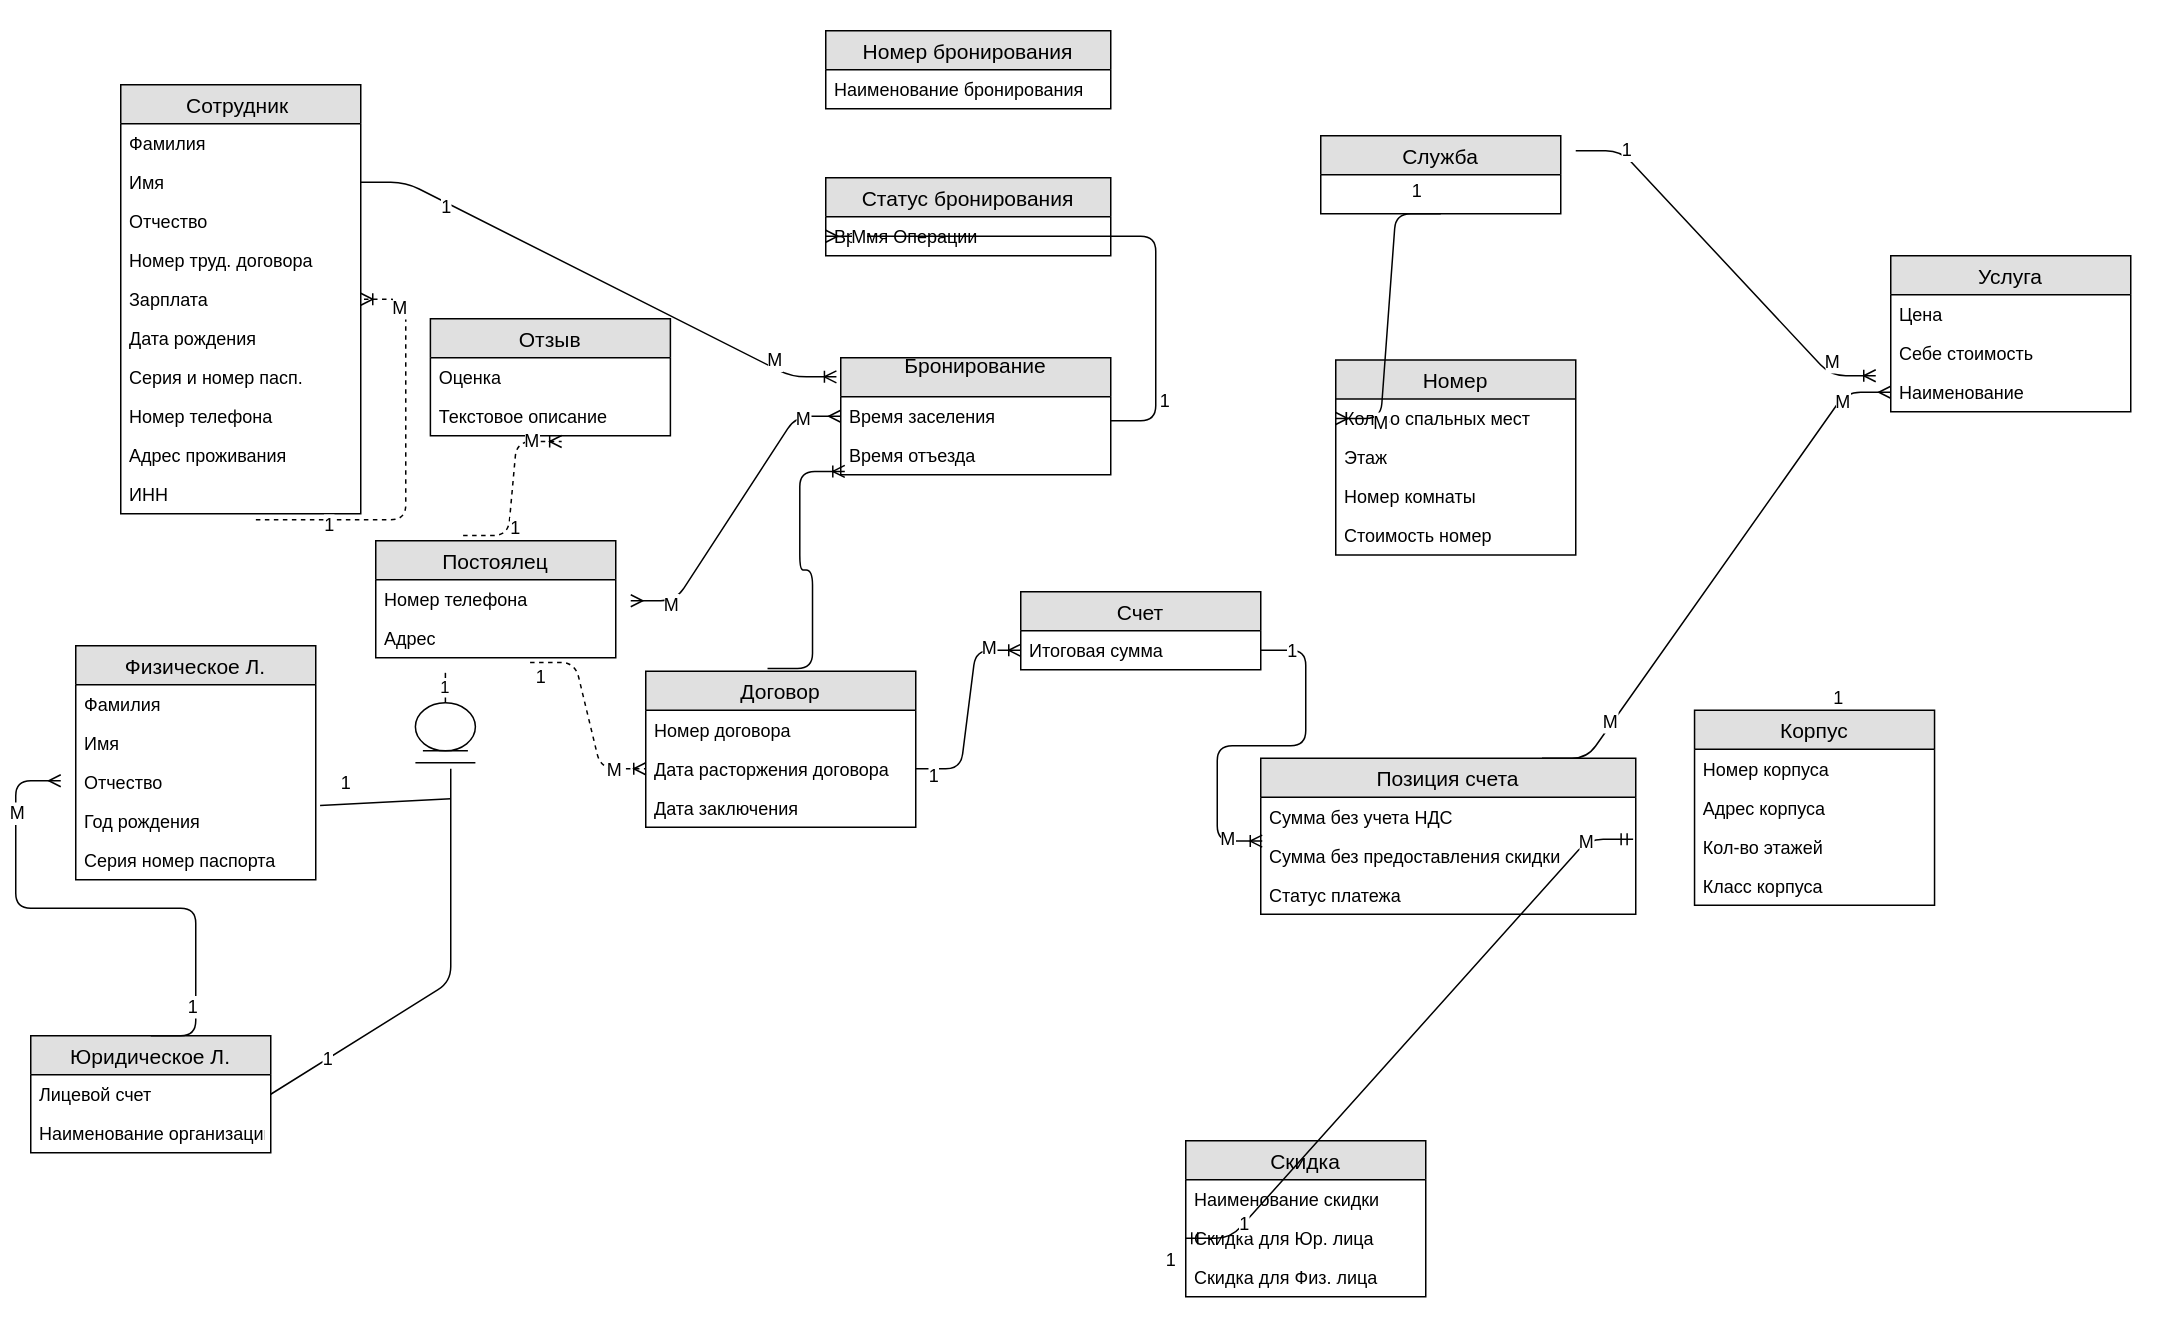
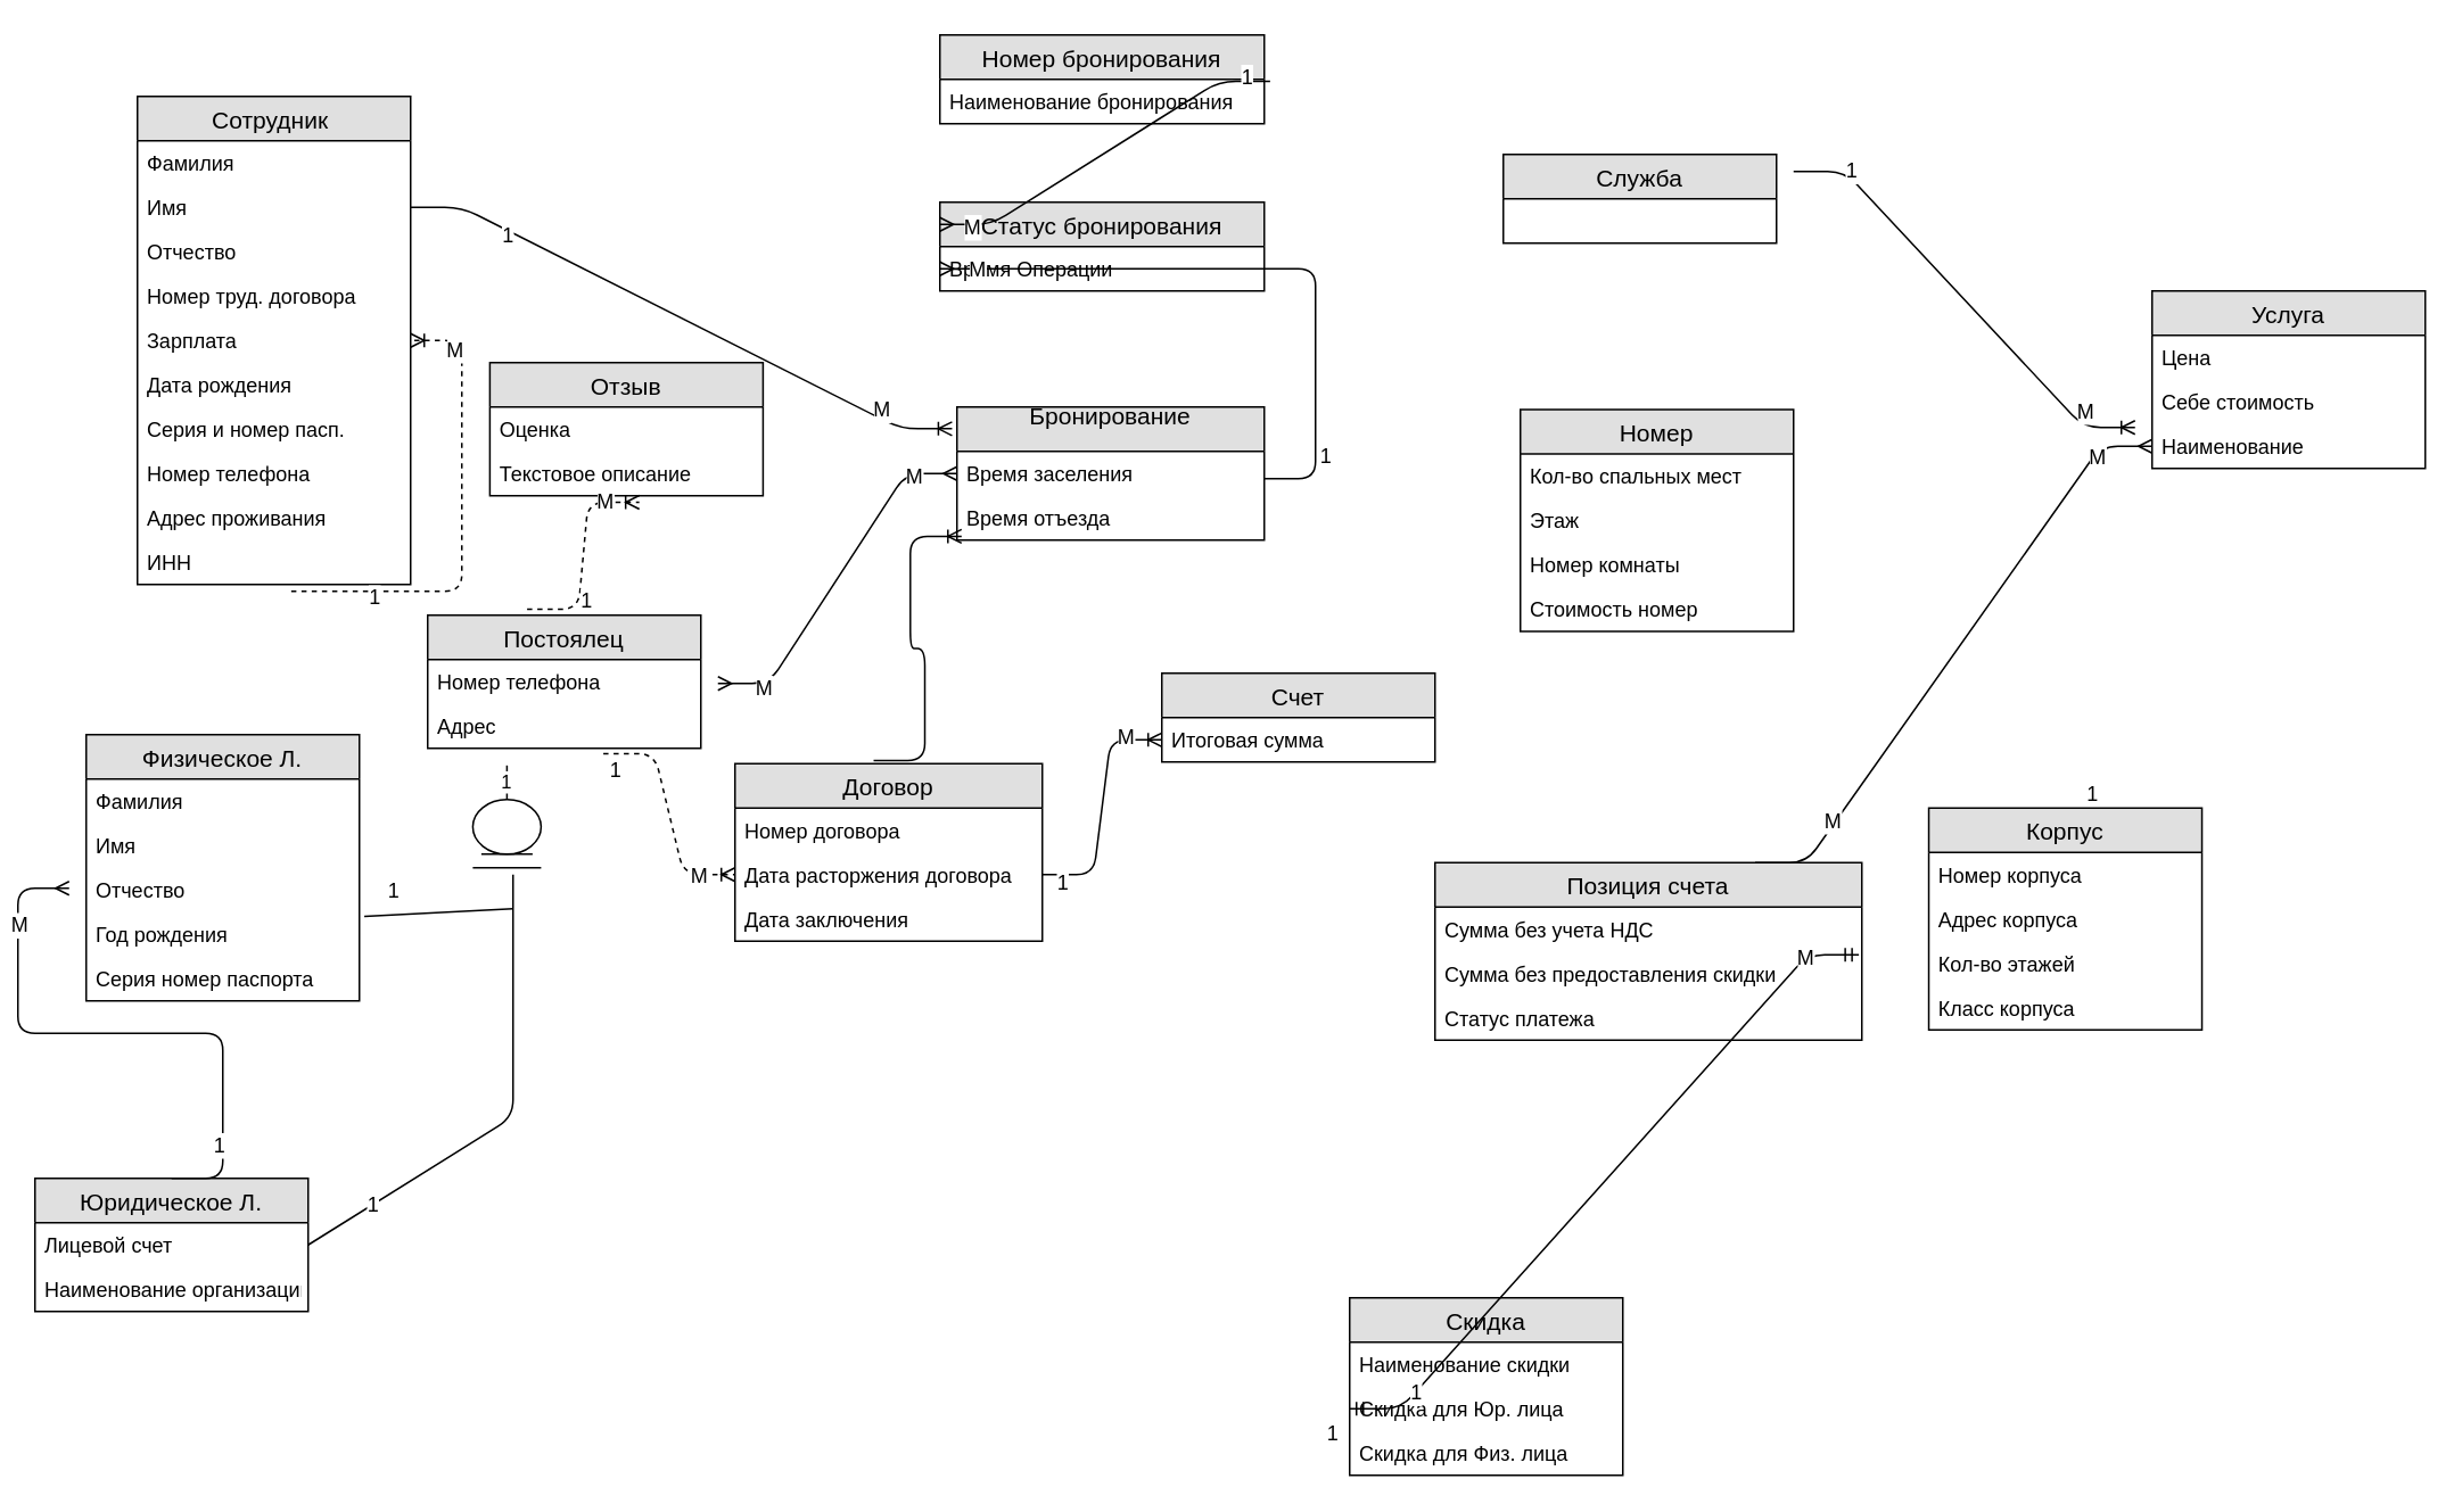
+ <mxCell id="110" value="" style="edgeStyle=entityRelationEdgeStyle;fontSize=12;html=1;endArrow=ERmany;entryX=0;entryY=0.25;entryDx=0;entryDy=0;exitX=1.018;exitY=0.046;exitDx=0;exitDy=0;exitPerimeter=0;" edge="1" parent="1" source="109" target="5"><mxGeometry width="100" height="100" relative="1" as="geometry"><mxPoint x="430" y="140" as="sourcePoint" /><mxPoint x="530" y="40" as="targetPoint" /></mxGeometry></mxCell>
+ <mxCell id="111" value="1" style="text;html=1;align=center;verticalAlign=middle;resizable=0;points=[];labelBackgroundColor=#ffffff;" vertex="1" connectable="0" parent="110"><mxGeometry x="-0.875" y="-3" relative="1" as="geometry"><mxPoint as="offset" /></mxGeometry></mxCell>
+ <mxCell id="112" value="M" style="text;html=1;align=center;verticalAlign=middle;resizable=0;points=[];labelBackgroundColor=#ffffff;" vertex="1" connectable="0" parent="110"><mxGeometry x="0.831" y="1" relative="1" as="geometry"><mxPoint as="offset" /></mxGeometry></mxCell>
- <mxCell id="102" value="" style="edgeStyle=entityRelationEdgeStyle;fontSize=12;html=1;endArrow=ERmany;entryX=0;entryY=0.5;entryDx=0;entryDy=0;exitX=0.5;exitY=1;exitDx=0;exitDy=0;" parent="1" source="98" target="38" edge="1"><mxGeometry width="100" height="100" relative="1" as="geometry"><mxPoint x="1150" y="190" as="sourcePoint" /><mxPoint x="1180" y="140" as="targetPoint" /></mxGeometry></mxCell>
- <mxCell id="103" value="1" style="text;html=1;align=center;verticalAlign=middle;resizable=0;points=[];labelBackgroundColor=#ffffff;" parent="102" vertex="1" connectable="0"><mxGeometry x="-0.825" y="-16" relative="1" as="geometry"><mxPoint as="offset" /></mxGeometry></mxCell>
- <mxCell id="104" value="М" style="text;html=1;align=center;verticalAlign=middle;resizable=0;points=[];labelBackgroundColor=#ffffff;" parent="102" vertex="1" connectable="0"><mxGeometry x="0.7" y="3" relative="1" as="geometry"><mxPoint as="offset" /></mxGeometry></mxCell>
- <mxCell id="66" value="" style="edgeStyle=entityRelationEdgeStyle;fontSize=12;html=1;endArrow=ERoneToMany;exitX=1;exitY=0.5;exitDx=0;exitDy=0;entryX=0.004;entryY=0.123;entryDx=0;entryDy=0;entryPerimeter=0;" parent="1" source="62" target="16" edge="1"><mxGeometry width="100" height="100" relative="1" as="geometry"><mxPoint x="650" y="590" as="sourcePoint" /><mxPoint x="750" y="490" as="targetPoint" /></mxGeometry></mxCell>
- <mxCell id="67" value="1" style="text;html=1;resizable=0;points=[];align=center;verticalAlign=middle;labelBackgroundColor=#ffffff;" parent="66" vertex="1" connectable="0"><mxGeometry x="-0.834" relative="1" as="geometry"><mxPoint as="offset" /></mxGeometry></mxCell>
- <mxCell id="68" value="М" style="text;html=1;resizable=0;points=[];align=center;verticalAlign=middle;labelBackgroundColor=#ffffff;" parent="66" vertex="1" connectable="0"><mxGeometry x="0.811" y="2" relative="1" as="geometry"><mxPoint as="offset" /></mxGeometry></mxCell>
